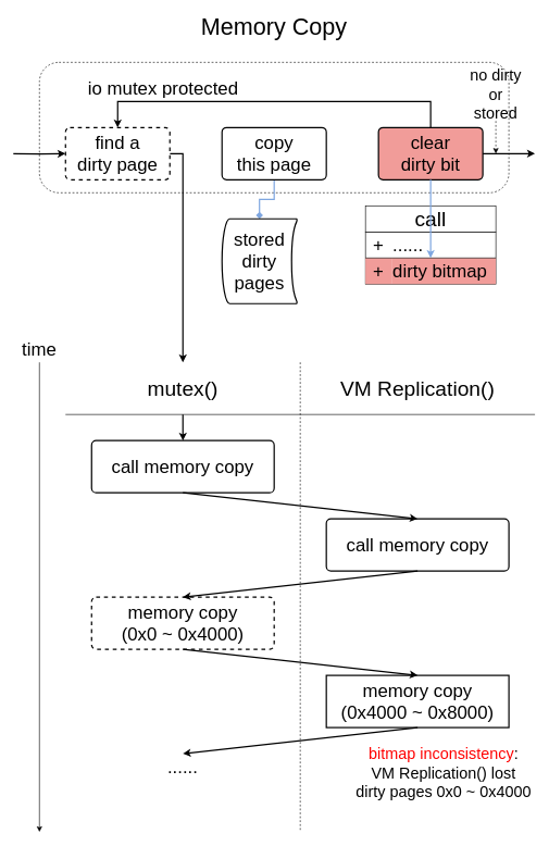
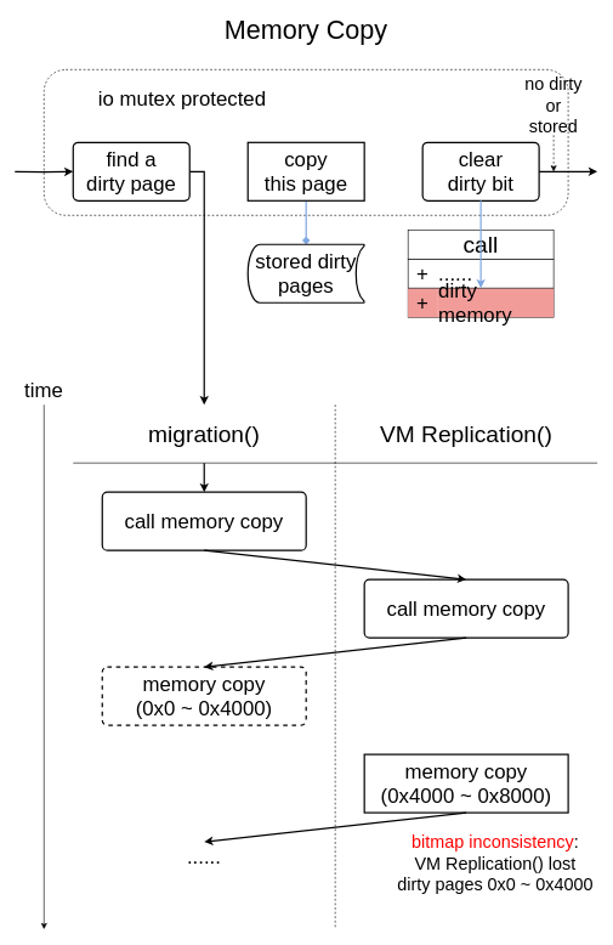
- <mxCell id="9" style="edgeStyle=orthogonalEdgeStyle;rounded=0;orthogonalLoop=1;jettySize=auto;html=1;exitX=0.5;exitY=0;exitDx=0;exitDy=0;entryX=0.5;entryY=0;entryDx=0;entryDy=0;strokeWidth=2;" parent="1" source="10" target="6" edge="1"><mxGeometry relative="1" as="geometry"><Array as="points"><mxPoint x="660" y="155" /><mxPoint x="180" y="155" /></Array></mxGeometry></mxCell>
- <mxCell id="6" value="&lt;font style=&quot;font-size: 28px;&quot;&gt;find a&lt;br style=&quot;border-color: var(--border-color);&quot;&gt;dirty page&lt;/font&gt;" style="rounded=1;whiteSpace=wrap;html=1;absoluteArcSize=1;arcSize=14;strokeWidth=2;dashed=1;" parent="1" vertex="1"><mxGeometry x="100" y="195" width="160" height="80" as="geometry" /></mxCell>
+ <mxCell id="6" value="&lt;font style=&quot;font-size: 28px;&quot;&gt;find a&lt;br style=&quot;border-color: var(--border-color);&quot;&gt;dirty page&lt;/font&gt;" style="rounded=1;whiteSpace=wrap;html=1;absoluteArcSize=1;arcSize=14;strokeWidth=2;" parent="1" vertex="1"><mxGeometry x="100" y="195" width="160" height="80" as="geometry" /></mxCell>
- <mxCell id="8" value="&lt;font style=&quot;font-size: 28px;&quot;&gt;copy&lt;br style=&quot;border-color: var(--border-color);&quot;&gt;this page&lt;/font&gt;" style="rounded=1;whiteSpace=wrap;html=1;absoluteArcSize=1;arcSize=14;strokeWidth=2;" parent="1" vertex="1"><mxGeometry x="340" y="195" width="160" height="80" as="geometry" /></mxCell>
+ <mxCell id="8" value="&lt;font style=&quot;font-size: 28px;&quot;&gt;copy&lt;br style=&quot;border-color: var(--border-color);&quot;&gt;this page&lt;/font&gt;" style="whiteSpace=wrap;html=1;absoluteArcSize=1;arcSize=14;strokeWidth=2;rounded=0;" parent="1" vertex="1"><mxGeometry x="340" y="195" width="160" height="80" as="geometry" /></mxCell>
- <mxCell id="10" value="&lt;span style=&quot;font-size: 28px;&quot;&gt;clear&lt;br&gt;dirty bit&lt;/span&gt;" style="rounded=1;whiteSpace=wrap;html=1;absoluteArcSize=1;arcSize=14;strokeWidth=2;fillColor=#f19c99;" parent="1" vertex="1"><mxGeometry x="580" y="195" width="160" height="80" as="geometry" /></mxCell>
+ <mxCell id="10" value="&lt;span style=&quot;font-size: 28px;&quot;&gt;clear&lt;br&gt;dirty bit&lt;/span&gt;" style="rounded=1;whiteSpace=wrap;html=1;absoluteArcSize=1;arcSize=14;strokeWidth=2;" parent="1" vertex="1"><mxGeometry x="580" y="195" width="160" height="80" as="geometry" /></mxCell>
- <mxCell id="12" value="&lt;font style=&quot;font-size: 28px;&quot;&gt;stored dirty pages&lt;/font&gt;" style="strokeWidth=2;html=1;shape=mxgraph.flowchart.stored_data;whiteSpace=wrap;" parent="1" vertex="1"><mxGeometry x="340" y="335" width="115" height="130" as="geometry" /></mxCell>
+ <mxCell id="12" value="&lt;font style=&quot;font-size: 28px;&quot;&gt;stored dirty pages&lt;/font&gt;" style="strokeWidth=2;html=1;shape=mxgraph.flowchart.stored_data;whiteSpace=wrap;" parent="1" vertex="1"><mxGeometry x="340" y="335" width="160" height="80" as="geometry" /></mxCell>
- <mxCell id="15" value="&lt;span style=&quot;background-color: initial;&quot;&gt;&lt;font style=&quot;font-size: 28px;&quot;&gt;dirty bitmap&lt;/font&gt;&lt;/span&gt;" style="text;html=1;strokeColor=none;fillColor=#F19C99;align=left;verticalAlign=middle;whiteSpace=wrap;rounded=0;" parent="1" vertex="1"><mxGeometry x="600" y="395" width="160" height="40" as="geometry" /></mxCell>
+ <mxCell id="15" value="&lt;span style=&quot;background-color: initial;&quot;&gt;&lt;font style=&quot;font-size: 28px;&quot;&gt;dirty memory&lt;/font&gt;&lt;/span&gt;" style="text;html=1;strokeColor=none;fillColor=#F19C99;align=left;verticalAlign=middle;whiteSpace=wrap;rounded=0;" parent="1" vertex="1"><mxGeometry x="600" y="395" width="160" height="40" as="geometry" /></mxCell>
- <mxCell id="21" value="&lt;font style=&quot;font-size: 32px;&quot;&gt;mutex()&lt;/font&gt;" style="rounded=0;whiteSpace=wrap;html=1;fillColor=none;strokeColor=none;" vertex="1" parent="1"><mxGeometry x="100" y="555" width="360" height="80" as="geometry" /></mxCell>
+ <mxCell id="21" value="&lt;font style=&quot;font-size: 32px;&quot;&gt;migration()&lt;/font&gt;" style="rounded=0;whiteSpace=wrap;html=1;fillColor=none;strokeColor=none;" vertex="1" parent="1"><mxGeometry x="100" y="555" width="360" height="80" as="geometry" /></mxCell>
- <mxCell id="34" value="" style="endArrow=classic;html=1;rounded=0;entryX=0.5;entryY=0;entryDx=0;entryDy=0;strokeWidth=2;exitX=0.5;exitY=1;exitDx=0;exitDy=0;" edge="1" parent="1" source="31" target="32"><mxGeometry width="50" height="50" relative="1" as="geometry"><mxPoint x="290" y="765" as="sourcePoint" /><mxPoint x="650" y="805" as="targetPoint" /></mxGeometry></mxCell>
